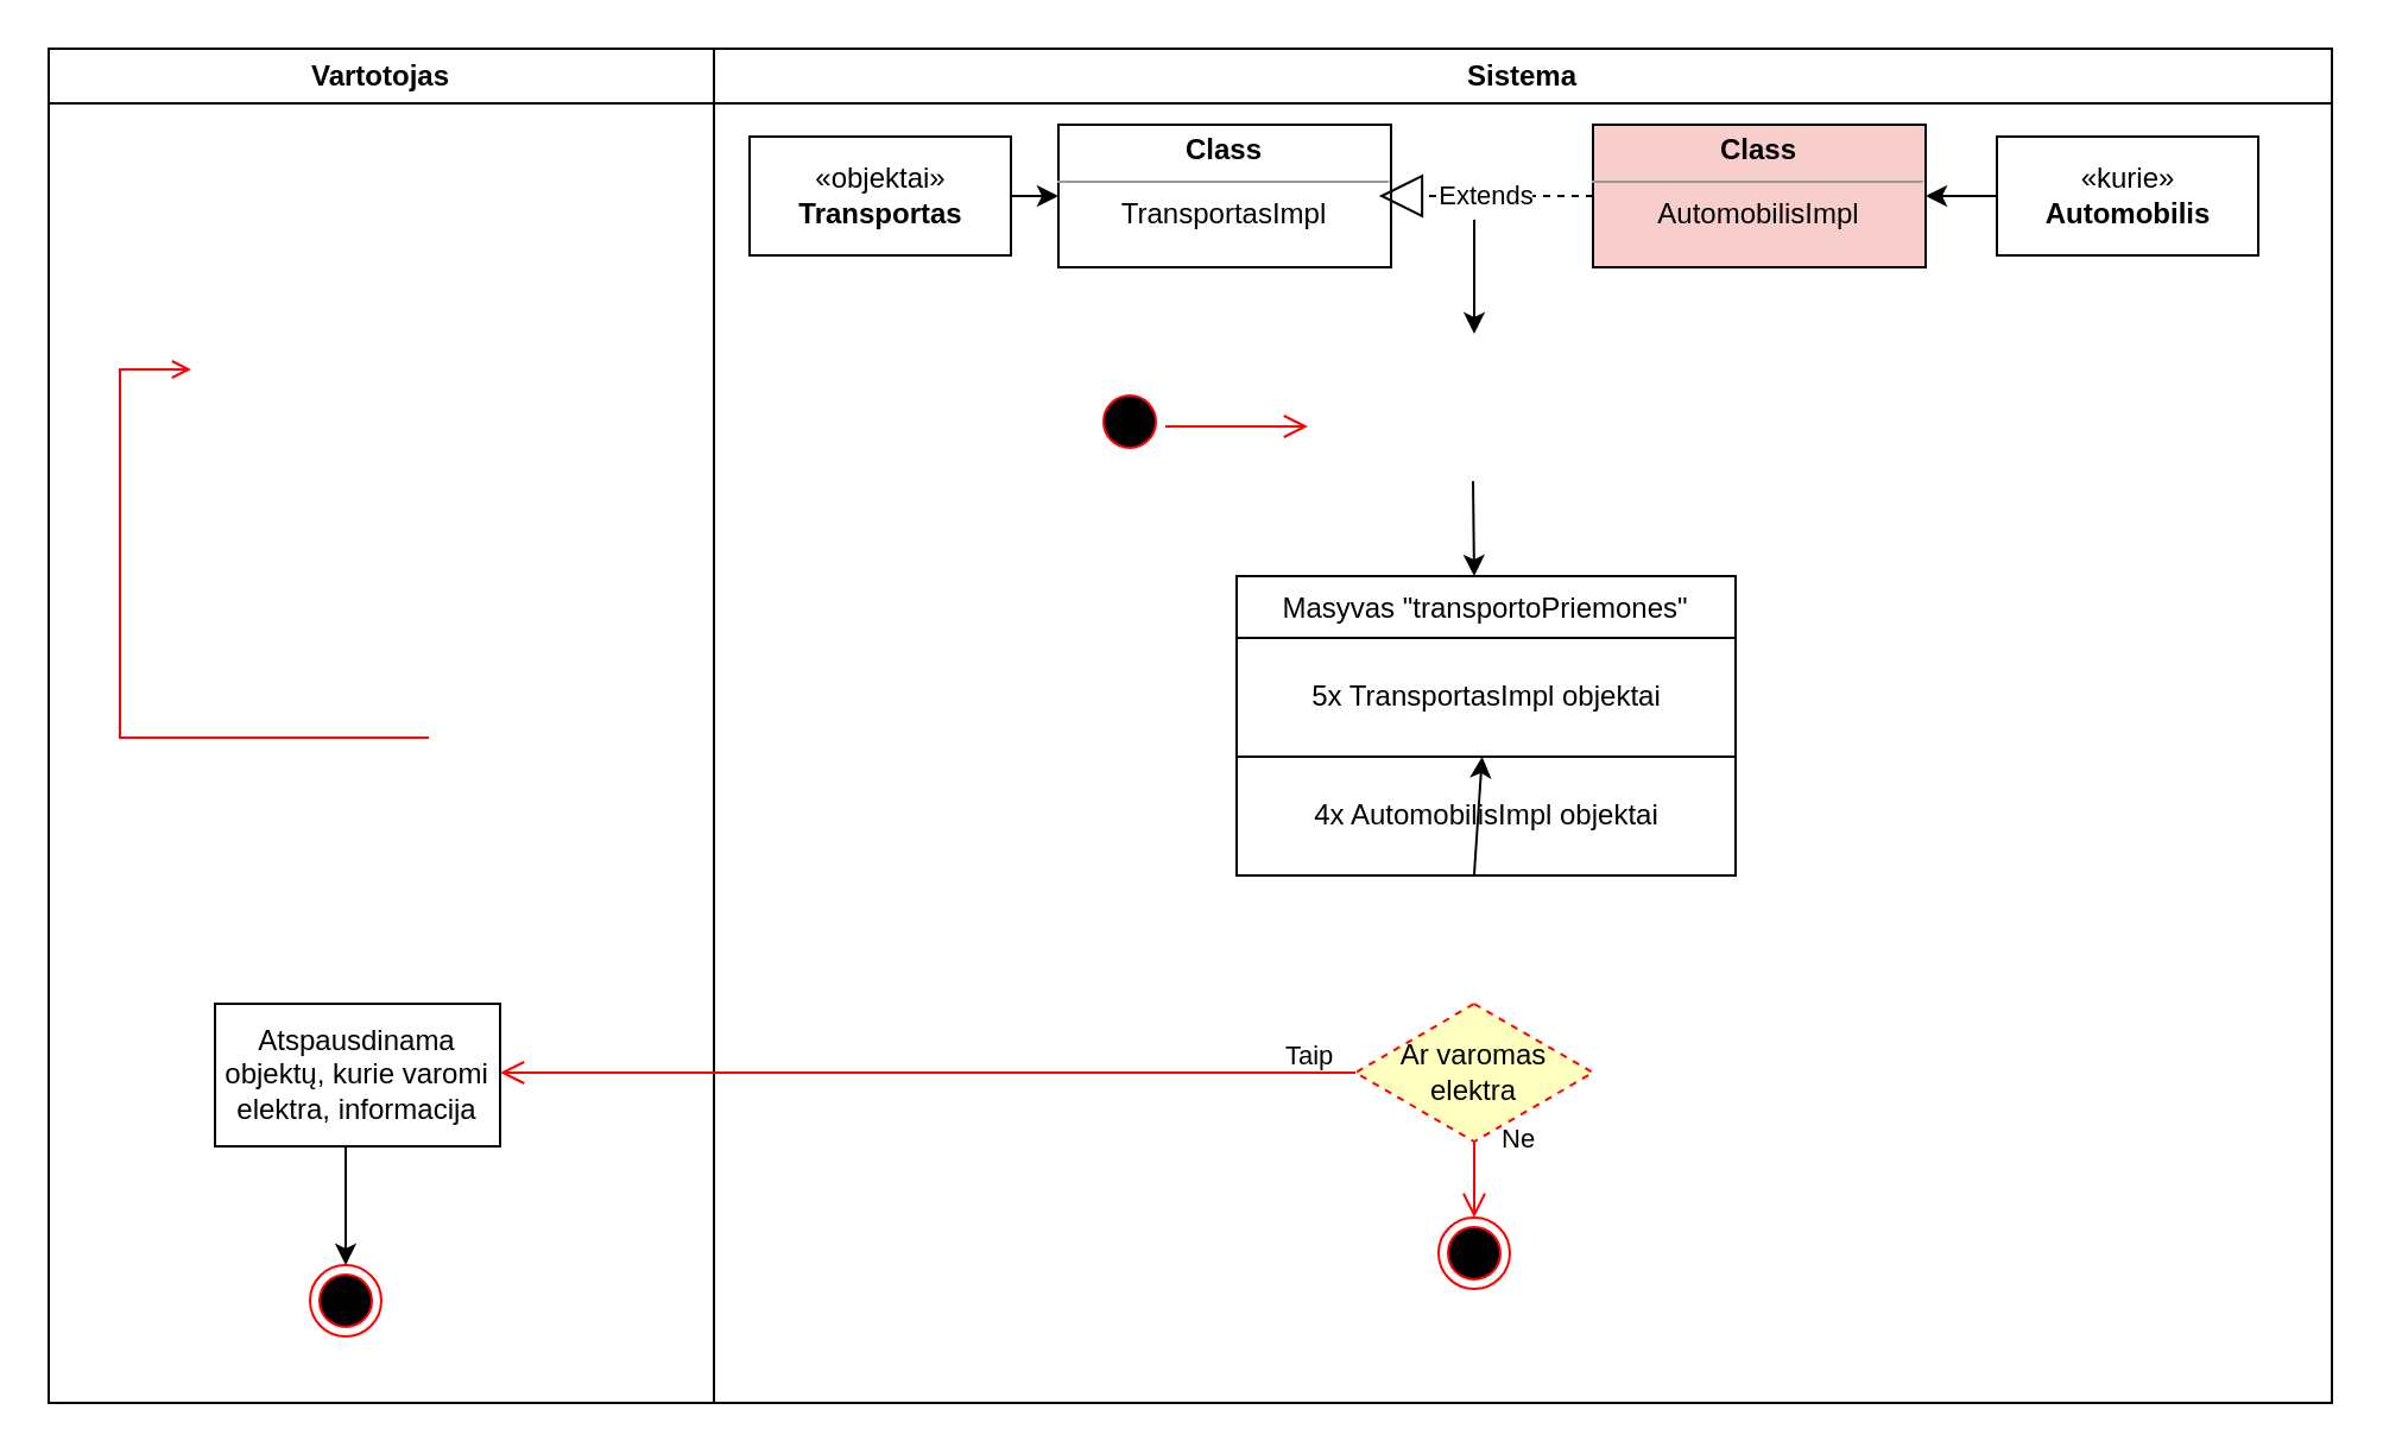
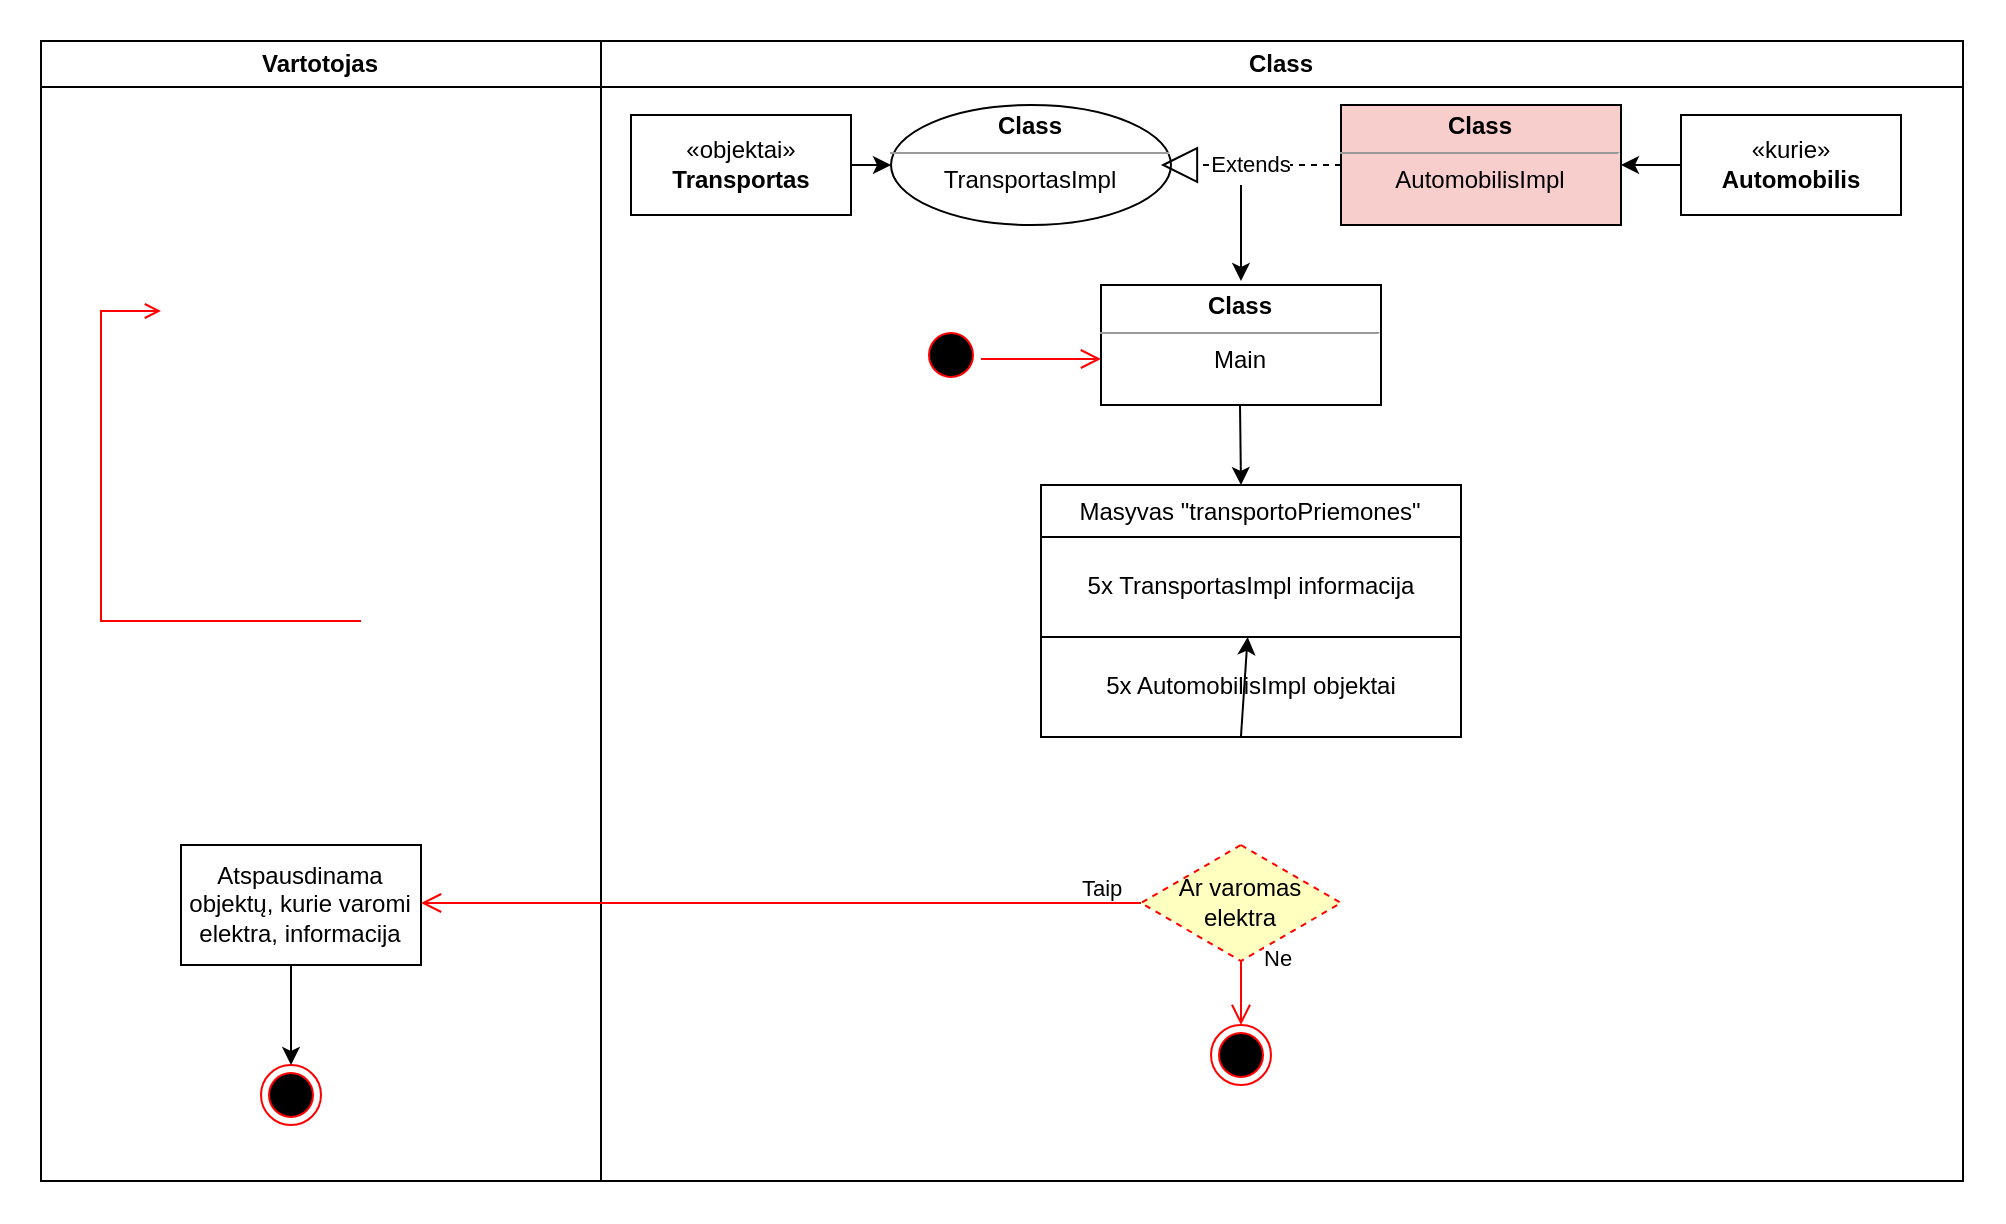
- <mxCell id="7" value="Sistema" style="swimlane;whiteSpace=wrap" parent="1" vertex="1"><mxGeometry x="300" y="20" width="681" height="570" as="geometry" /></mxCell>
+ <mxCell id="7" value="Class" style="swimlane;whiteSpace=wrap" parent="1" vertex="1"><mxGeometry x="300" y="20" width="681" height="570" as="geometry" /></mxCell>
- <mxCell id="10" value="&lt;p style=&quot;margin: 4px 0px 0px&quot;&gt;&lt;b&gt;Class&lt;/b&gt;&lt;/p&gt;&lt;hr size=&quot;1&quot;&gt;&lt;div style=&quot;height: 2px&quot;&gt;TransportasImpl&lt;/div&gt;" style="verticalAlign=top;align=center;overflow=fill;fontSize=12;fontFamily=Helvetica;html=1;" vertex="1" parent="7"><mxGeometry x="145" y="32" width="140" height="60" as="geometry" /></mxCell>
+ <mxCell id="10" value="&lt;p style=&quot;margin: 4px 0px 0px&quot;&gt;&lt;b&gt;Class&lt;/b&gt;&lt;/p&gt;&lt;hr size=&quot;1&quot;&gt;&lt;div style=&quot;height: 2px&quot;&gt;TransportasImpl&lt;/div&gt;" style="ellipse;verticalAlign=top;align=center;overflow=fill;fontSize=12;fontFamily=Helvetica;html=1;" vertex="1" parent="7"><mxGeometry x="145" y="32" width="140" height="60" as="geometry" /></mxCell>
+ <mxCell id="17" value="&lt;p style=&quot;margin: 4px 0px 0px&quot;&gt;&lt;b&gt;Class&lt;/b&gt;&lt;/p&gt;&lt;hr size=&quot;1&quot;&gt;&lt;div style=&quot;height: 2px&quot;&gt;Main&lt;/div&gt;" style="verticalAlign=top;align=center;overflow=fill;fontSize=12;fontFamily=Helvetica;html=1;" vertex="1" parent="7"><mxGeometry x="250" y="122" width="140" height="60" as="geometry" /></mxCell>
- <mxCell id="20" value="5x TransportasImpl objektai" style="html=1;" vertex="1" parent="19"><mxGeometry y="26" width="210" height="50" as="geometry" /></mxCell>
+ <mxCell id="20" value="5x TransportasImpl informacija" style="html=1;" vertex="1" parent="19"><mxGeometry y="26" width="210" height="50" as="geometry" /></mxCell>
- <mxCell id="21" value="4x AutomobilisImpl objektai" style="html=1;" vertex="1" parent="19"><mxGeometry y="76" width="210" height="50" as="geometry" /></mxCell>
+ <mxCell id="21" value="5x AutomobilisImpl objektai" style="html=1;" vertex="1" parent="19"><mxGeometry y="76" width="210" height="50" as="geometry" /></mxCell>
